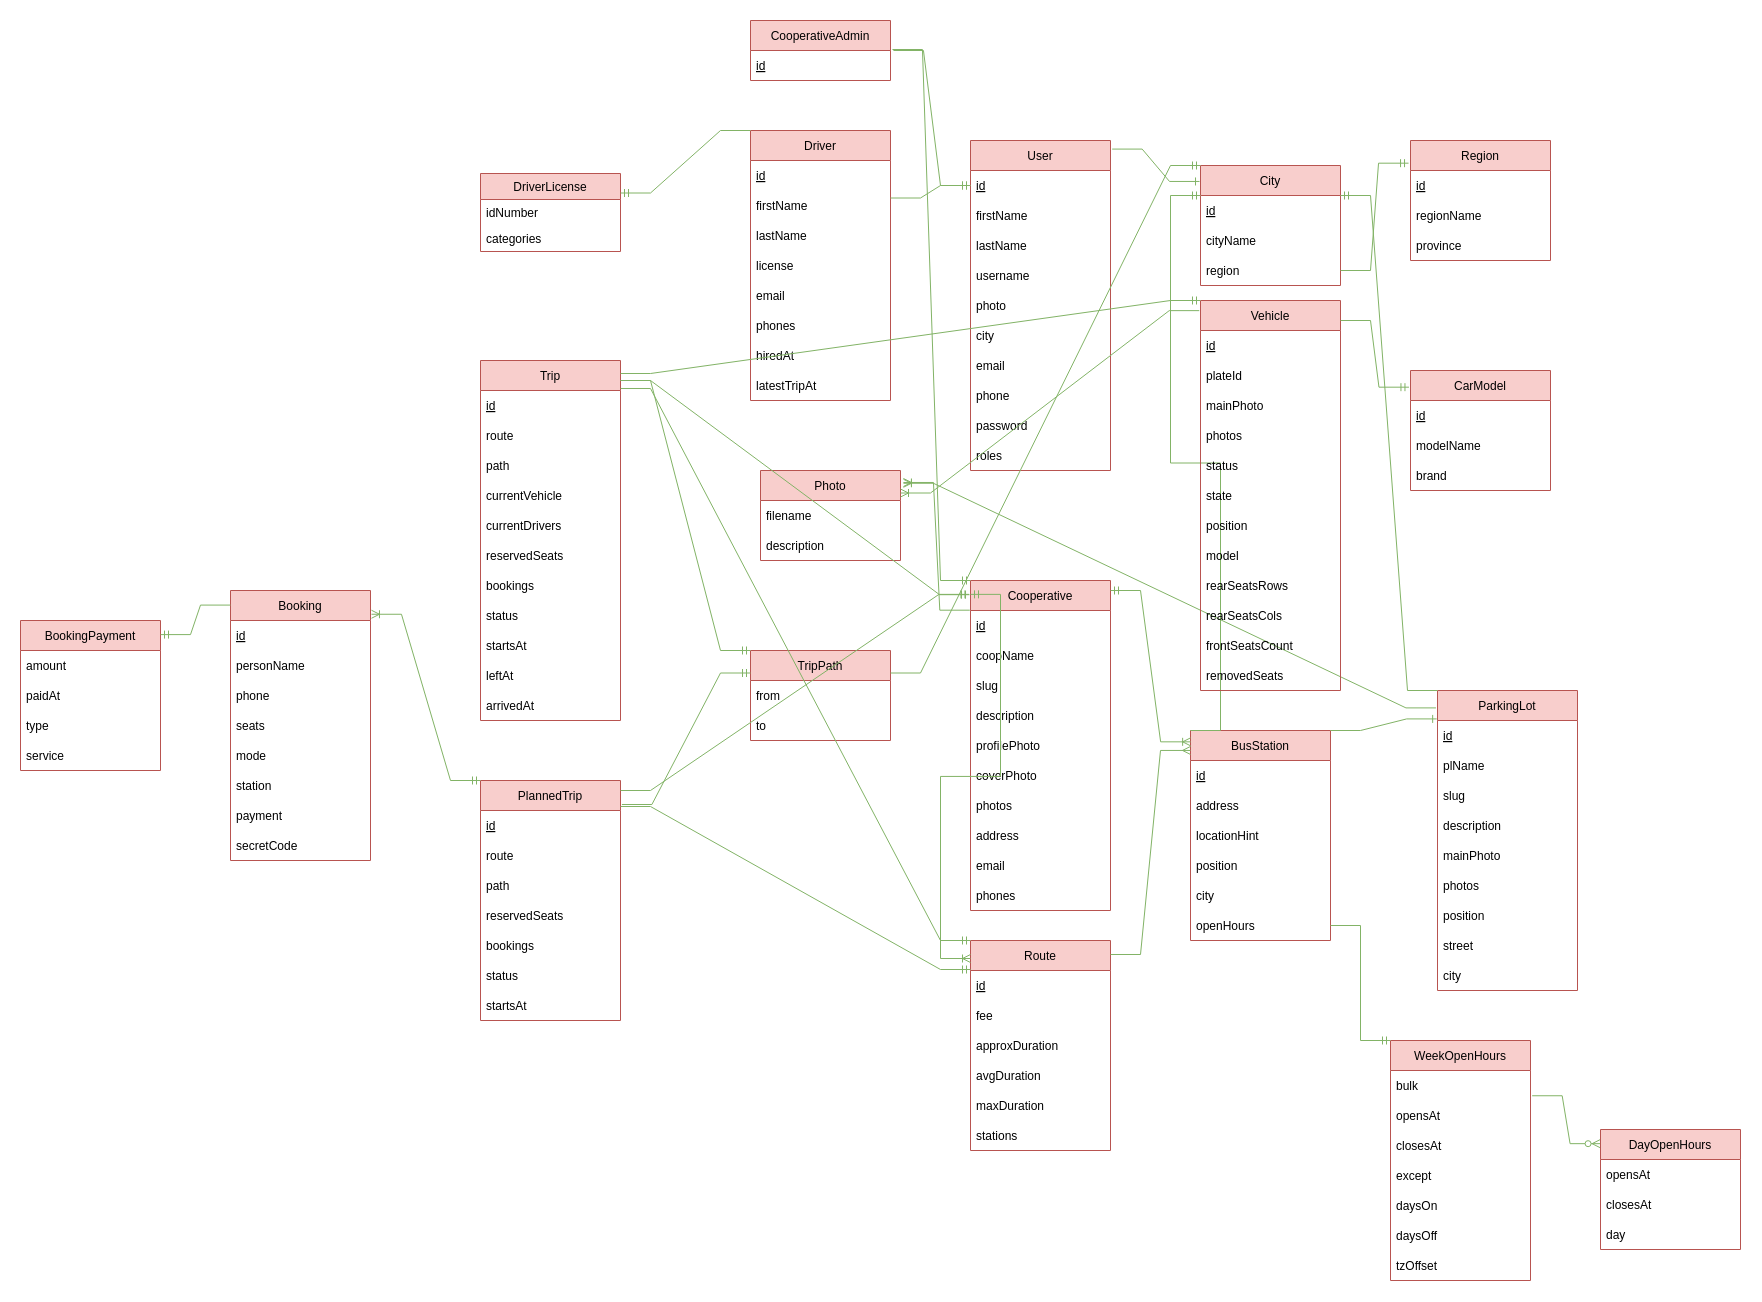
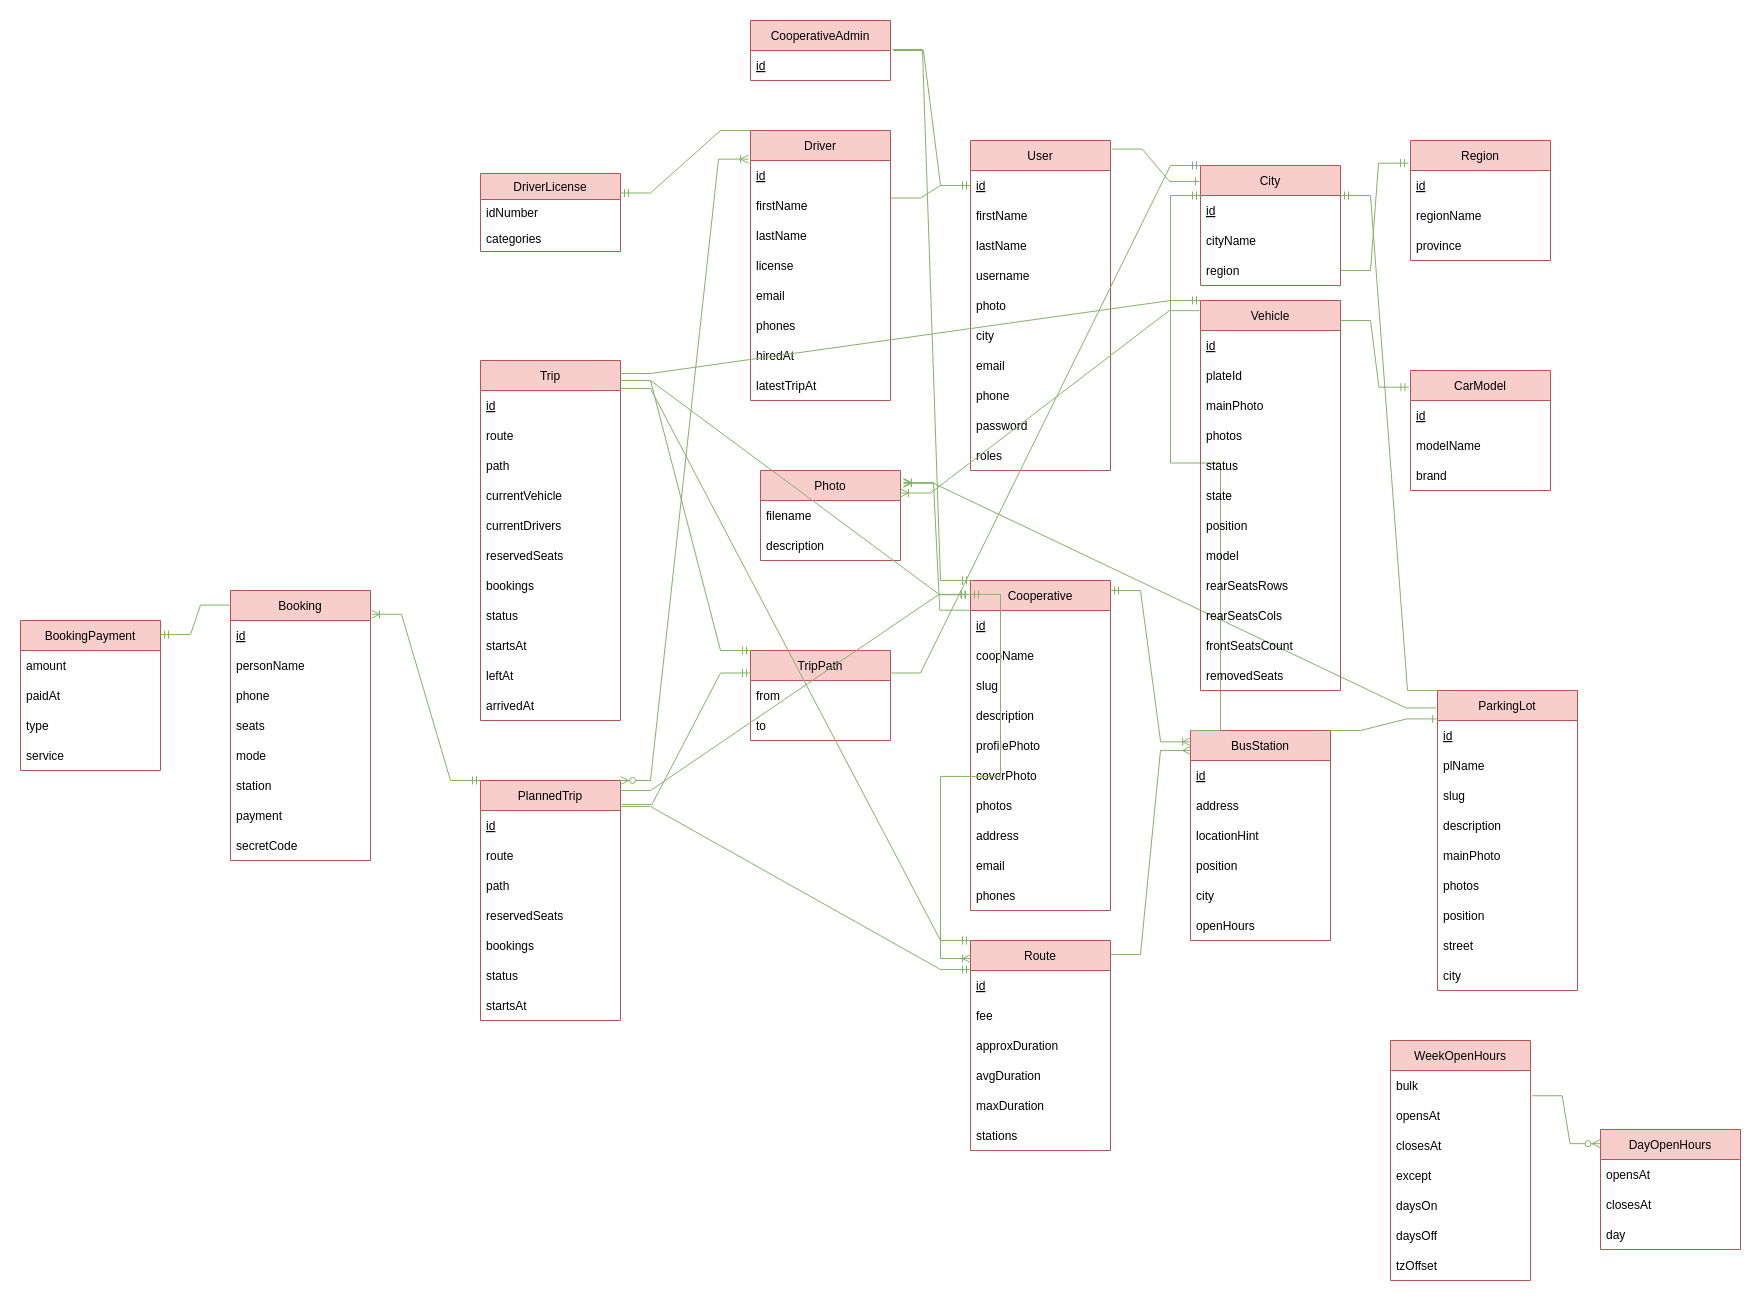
+ <mxCell id="140" value="" style="edgeStyle=entityRelationEdgeStyle;fontSize=12;html=1;endArrow=ERoneToMany;startArrow=ERzeroToMany;rounded=0;exitX=1;exitY=0;exitDx=0;exitDy=0;fillColor=#d5e8d4;strokeColor=#82b366;entryX=-0.014;entryY=0.106;entryDx=0;entryDy=0;entryPerimeter=0;" parent="1" source="97" target="26" edge="1"><mxGeometry width="100" height="100" relative="1" as="geometry"><mxPoint x="780" y="580" as="sourcePoint" /><mxPoint x="760" y="260" as="targetPoint" /></mxGeometry></mxCell>
- <mxCell id="165" value="" style="edgeStyle=entityRelationEdgeStyle;fontSize=12;html=1;endArrow=ERmandOne;rounded=0;entryX=0;entryY=0;entryDx=0;entryDy=0;exitX=1;exitY=0.5;exitDx=0;exitDy=0;fillColor=#d5e8d4;strokeColor=#82b366;" parent="1" source="57" target="72" edge="1"><mxGeometry width="100" height="100" relative="1" as="geometry"><mxPoint x="1360" y="940" as="sourcePoint" /><mxPoint x="1460" y="840" as="targetPoint" /></mxGeometry></mxCell>
